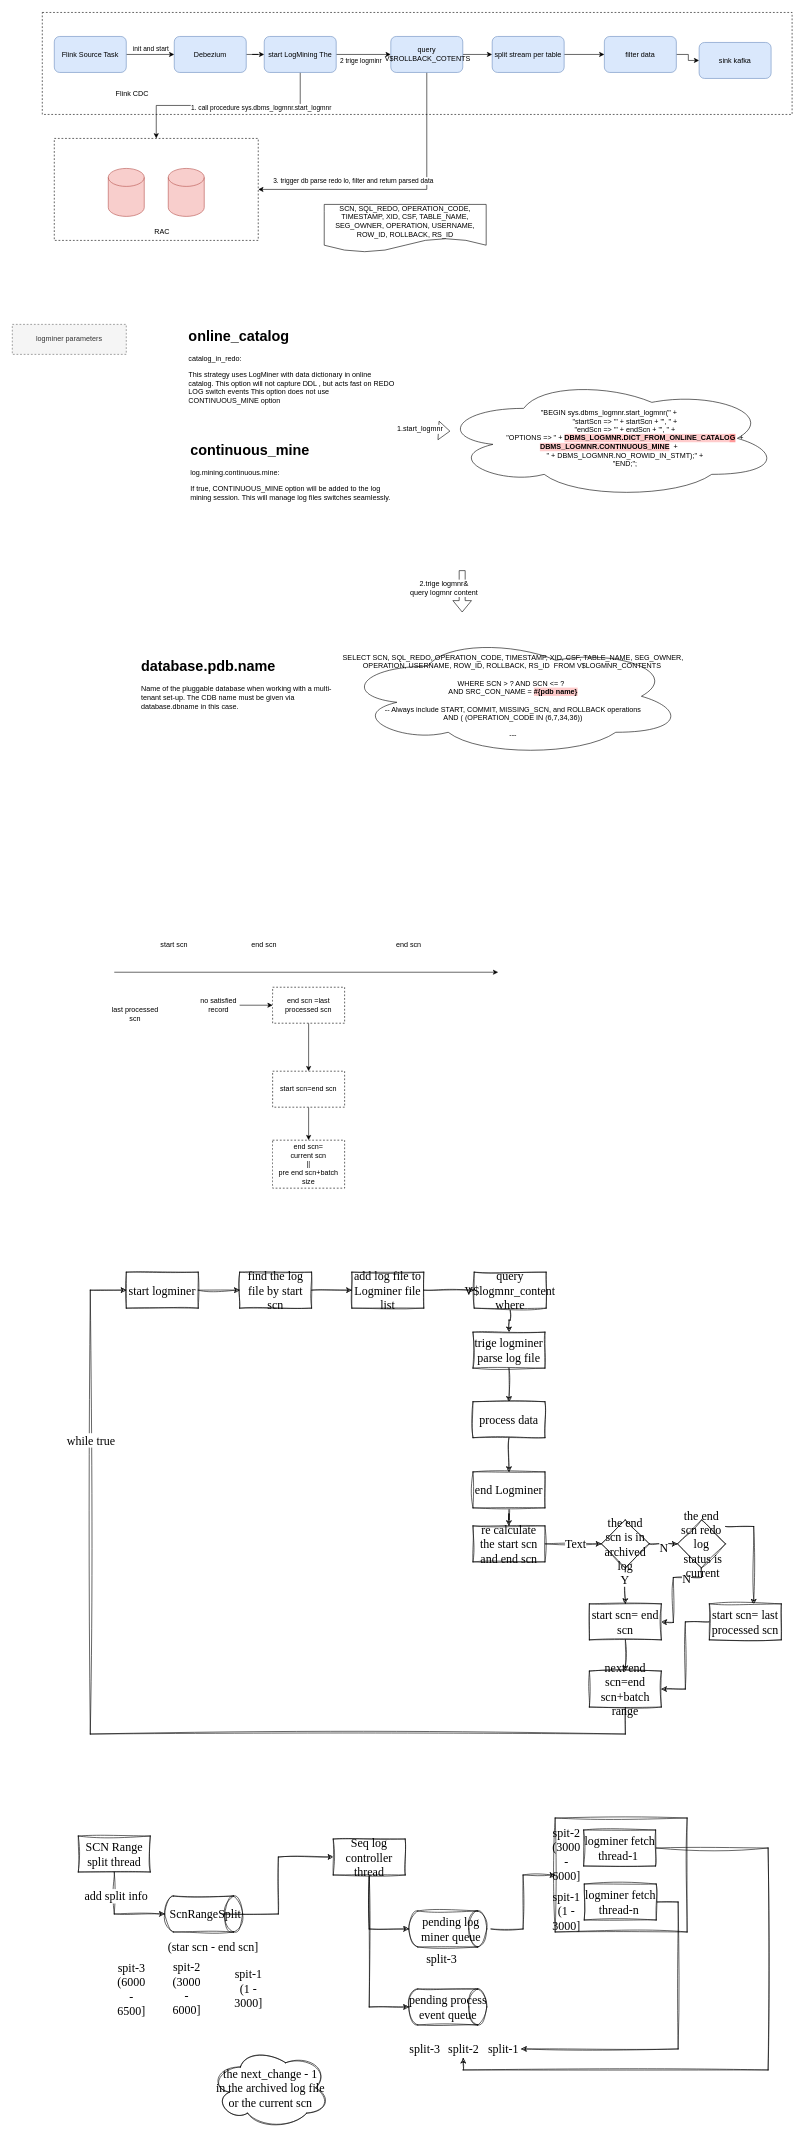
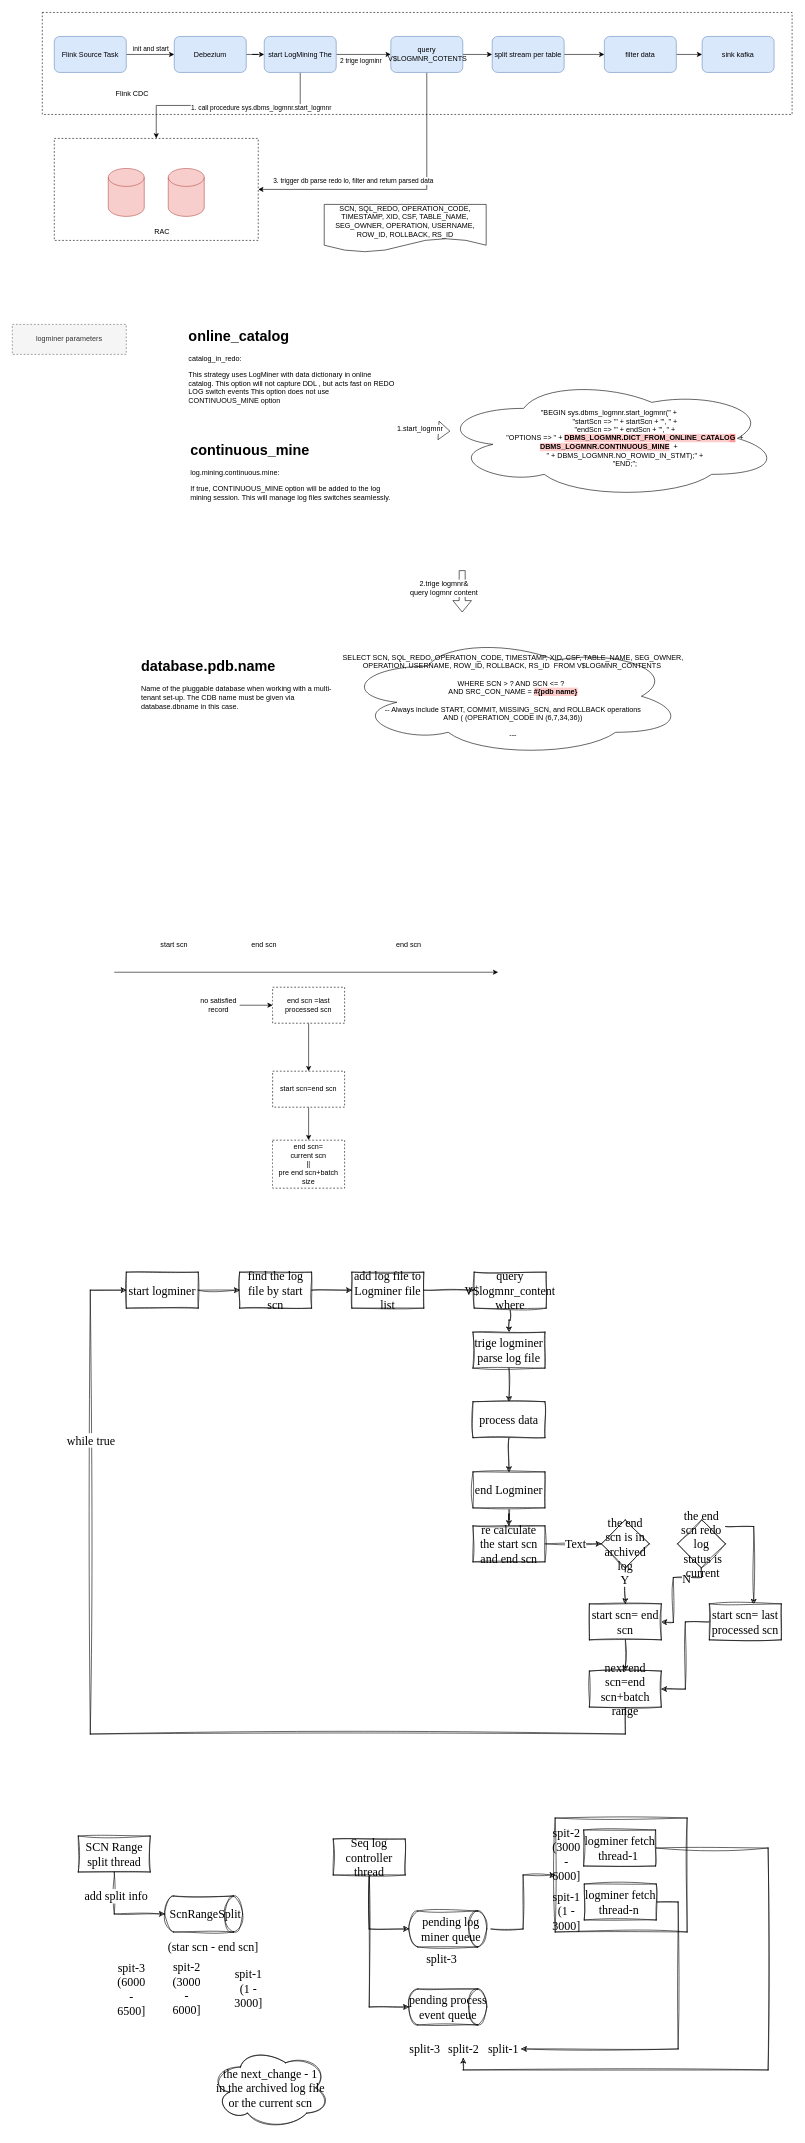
- <mxCell id="19" value="query &amp;nbsp;V$ROLLBACK_COTENTS" style="whiteSpace=wrap;html=1;fillColor=#dae8fc;strokeColor=#6c8ebf;rounded=1;" parent="1" vertex="1"><mxGeometry x="651" y="60" width="120" height="60" as="geometry" /></mxCell>
+ <mxCell id="19" value="query &amp;nbsp;V$LOGMNR_COTENTS" style="whiteSpace=wrap;html=1;fillColor=#dae8fc;strokeColor=#6c8ebf;rounded=1;" parent="1" vertex="1"><mxGeometry x="651" y="60" width="120" height="60" as="geometry" /></mxCell>
- <mxCell id="38" value="sink kafka" style="whiteSpace=wrap;html=1;fillColor=#dae8fc;strokeColor=#6c8ebf;rounded=1;" parent="1" vertex="1"><mxGeometry x="1165" y="70" width="120" height="60" as="geometry" /></mxCell>
+ <mxCell id="38" value="sink kafka" style="whiteSpace=wrap;html=1;fillColor=#dae8fc;strokeColor=#6c8ebf;rounded=1;" parent="1" vertex="1"><mxGeometry x="1170" y="60" width="120" height="60" as="geometry" /></mxCell>
- <mxCell id="42" value="last processed scn" style="text;html=1;strokeColor=none;fillColor=none;align=center;verticalAlign=middle;whiteSpace=wrap;rounded=0;dashed=1;labelBackgroundColor=#FFFFFF;fontColor=default;" parent="1" vertex="1"><mxGeometry x="180" y="1675" width="90" height="30" as="geometry" /></mxCell>
- <mxCell id="68" style="edgeStyle=orthogonalEdgeStyle;rounded=0;sketch=1;hachureGap=4;jiggle=2;curveFitting=1;orthogonalLoop=1;jettySize=auto;html=1;exitX=1;exitY=0.5;exitDx=0;exitDy=0;fontFamily=Architects Daughter;fontSource=https%3A%2F%2Ffonts.googleapis.com%2Fcss%3Ffamily%3DArchitects%2BDaughter;fontSize=16;" edge="1" parent="1" source="72" target="76"><mxGeometry relative="1" as="geometry" /></mxCell>
- <mxCell id="69" value="N" style="edgeLabel;html=1;align=center;verticalAlign=middle;resizable=0;points=[];fontSize=20;fontFamily=Architects Daughter;" vertex="1" connectable="0" parent="68"><mxGeometry x="-0.021" y="-5" relative="1" as="geometry"><mxPoint as="offset" /></mxGeometry></mxCell>
- <mxCell id="85" style="edgeStyle=orthogonalEdgeStyle;rounded=0;sketch=1;hachureGap=4;jiggle=2;curveFitting=1;orthogonalLoop=1;jettySize=auto;html=1;entryX=0;entryY=0.5;entryDx=0;entryDy=0;fontFamily=Architects Daughter;fontSource=https%3A%2F%2Ffonts.googleapis.com%2Fcss%3Ffamily%3DArchitects%2BDaughter;fontSize=16;" edge="1" parent="1" source="86" target="97"><mxGeometry relative="1" as="geometry" /></mxCell>
